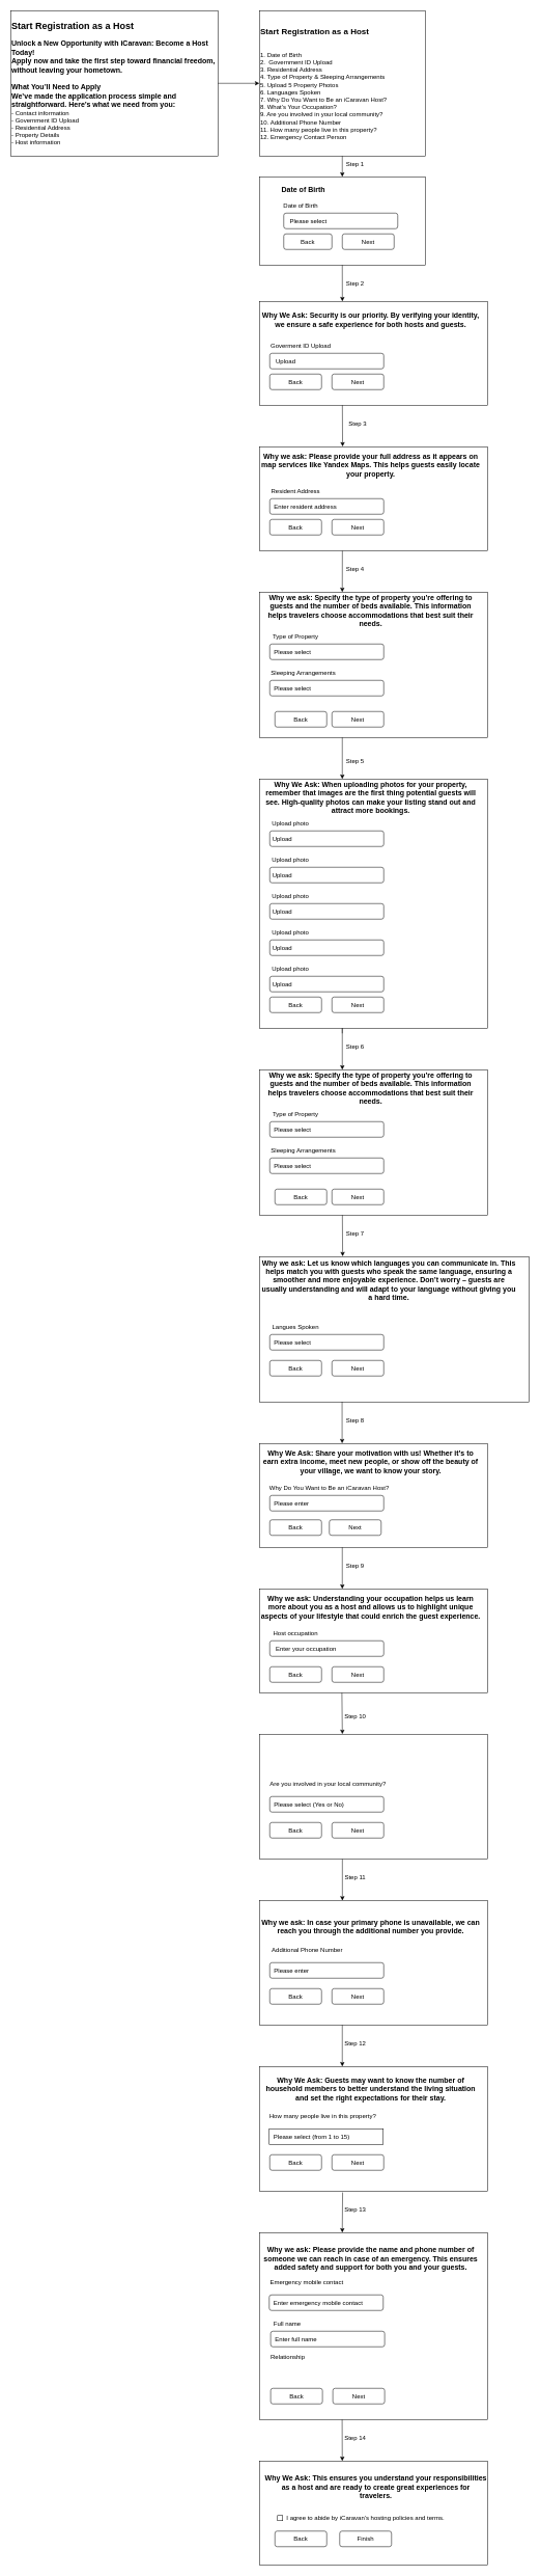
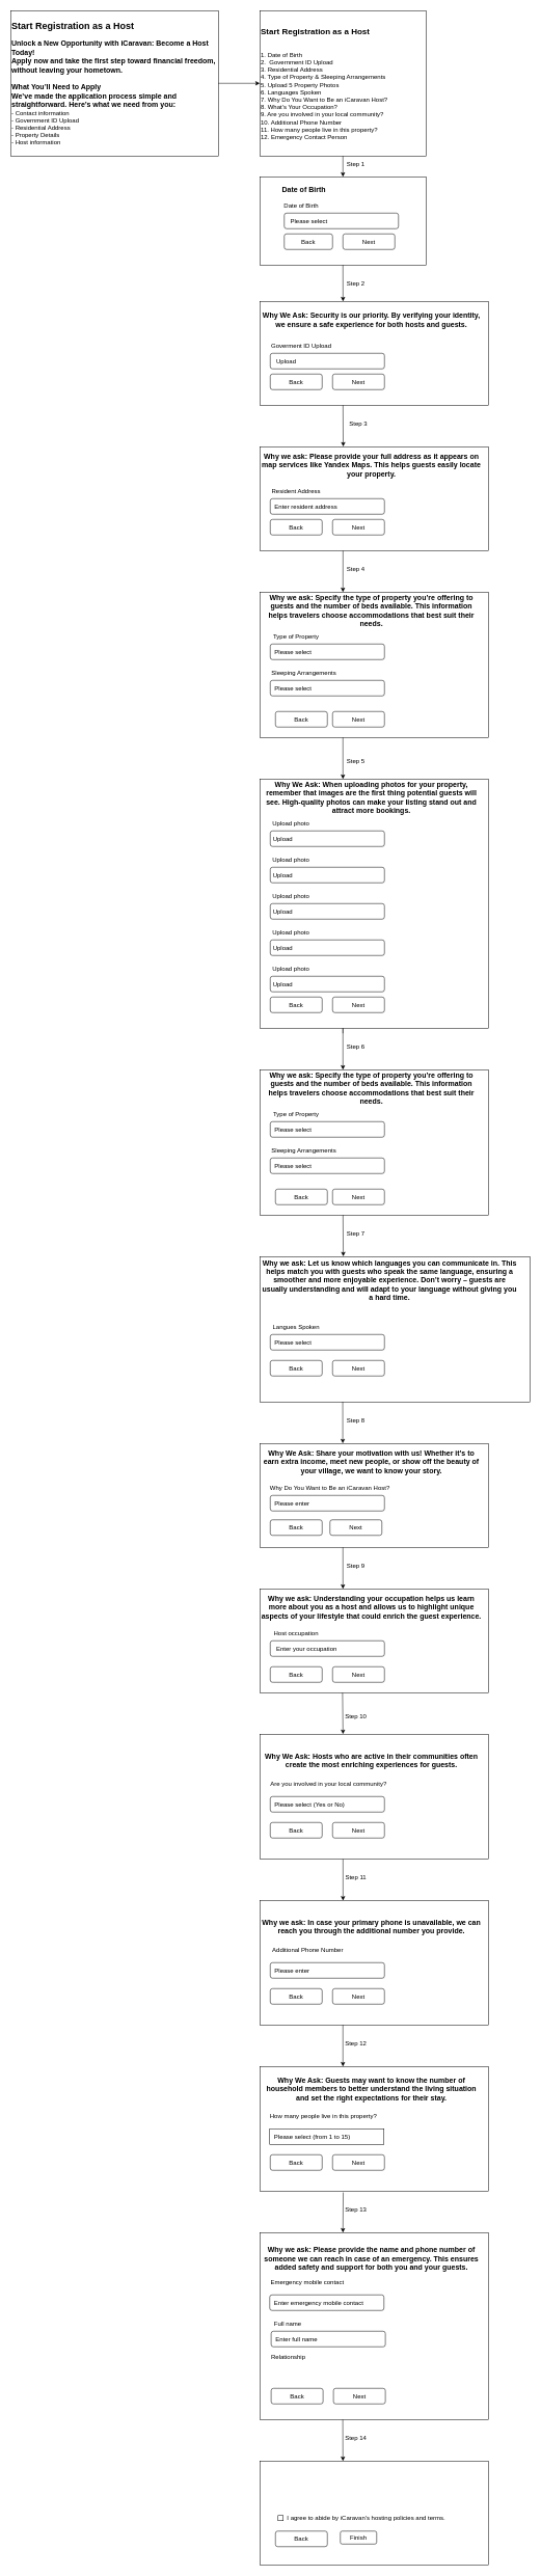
+ <mxCell id="85" value="&lt;span style=&quot;font-size: 14px;&quot;&gt;&lt;b&gt;Why We Ask: Hosts who are active in their communities often create the most enriching experiences for guests.&lt;/b&gt;&lt;/span&gt;" style="text;html=1;align=center;verticalAlign=middle;whiteSpace=wrap;rounded=0;" vertex="1" parent="1"><mxGeometry x="500" y="3365" width="430" height="50" as="geometry" /></mxCell>
- <mxCell id="119" value="&lt;span style=&quot;font-size: 14px;&quot;&gt;&lt;b&gt;Why We Ask: This ensures you understand your responsibilities as a host and are ready to create great experiences for travelers.&lt;/b&gt;&lt;/span&gt;" style="text;html=1;align=center;verticalAlign=middle;whiteSpace=wrap;rounded=0;" vertex="1" parent="1"><mxGeometry x="510" y="4765" width="430" height="50" as="geometry" /></mxCell>
- <mxCell id="121" value="Finish" style="rounded=1;whiteSpace=wrap;html=1;" vertex="1" parent="1"><mxGeometry x="655" y="4875" width="100" height="30" as="geometry" /></mxCell>
+ <mxCell id="121" value="Finish" style="rounded=1;whiteSpace=wrap;html=1;" vertex="1" parent="1"><mxGeometry x="655" y="4875" width="70" height="25" as="geometry" /></mxCell>
